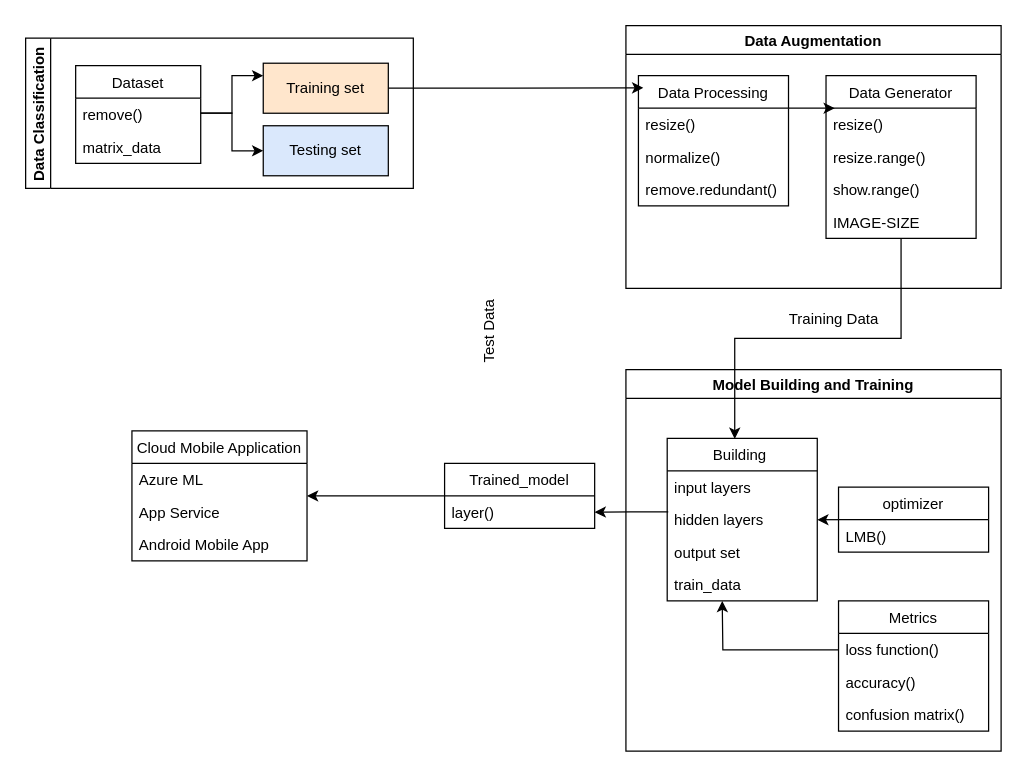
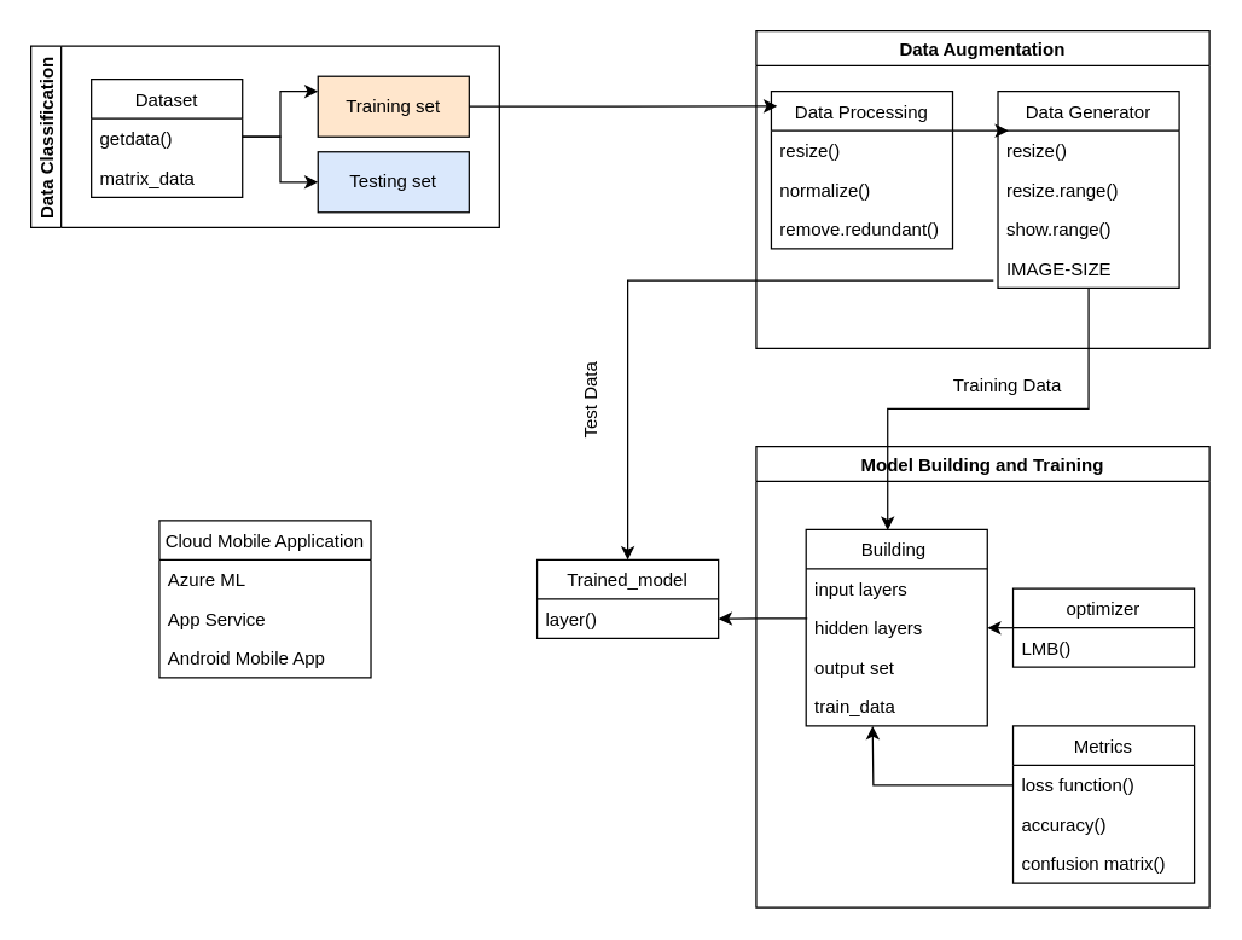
- <mxCell id="8" value="remove()" style="text;strokeColor=none;fillColor=none;align=left;verticalAlign=top;spacingLeft=4;spacingRight=4;overflow=hidden;rotatable=0;points=[[0,0.5],[1,0.5]];portConstraint=eastwest;" parent="7" vertex="1"><mxGeometry y="26" width="100" height="26" as="geometry" /></mxCell>
+ <mxCell id="8" value="getdata()" style="text;strokeColor=none;fillColor=none;align=left;verticalAlign=top;spacingLeft=4;spacingRight=4;overflow=hidden;rotatable=0;points=[[0,0.5],[1,0.5]];portConstraint=eastwest;" parent="7" vertex="1"><mxGeometry y="26" width="100" height="26" as="geometry" /></mxCell>
+ <mxCell id="40" style="edgeStyle=orthogonalEdgeStyle;rounded=0;orthogonalLoop=1;jettySize=auto;html=1;exitX=-0.025;exitY=0.808;exitDx=0;exitDy=0;entryX=0.5;entryY=0;entryDx=0;entryDy=0;exitPerimeter=0;" parent="1" source="15" target="36" edge="1"><mxGeometry relative="1" as="geometry" /></mxCell>
- <mxCell id="45" style="edgeStyle=orthogonalEdgeStyle;rounded=0;orthogonalLoop=1;jettySize=auto;html=1;exitX=0;exitY=0.5;exitDx=0;exitDy=0;entryX=1;entryY=0.5;entryDx=0;entryDy=0;entryPerimeter=0;" parent="1" source="36" target="41" edge="1"><mxGeometry relative="1" as="geometry" /></mxCell>
